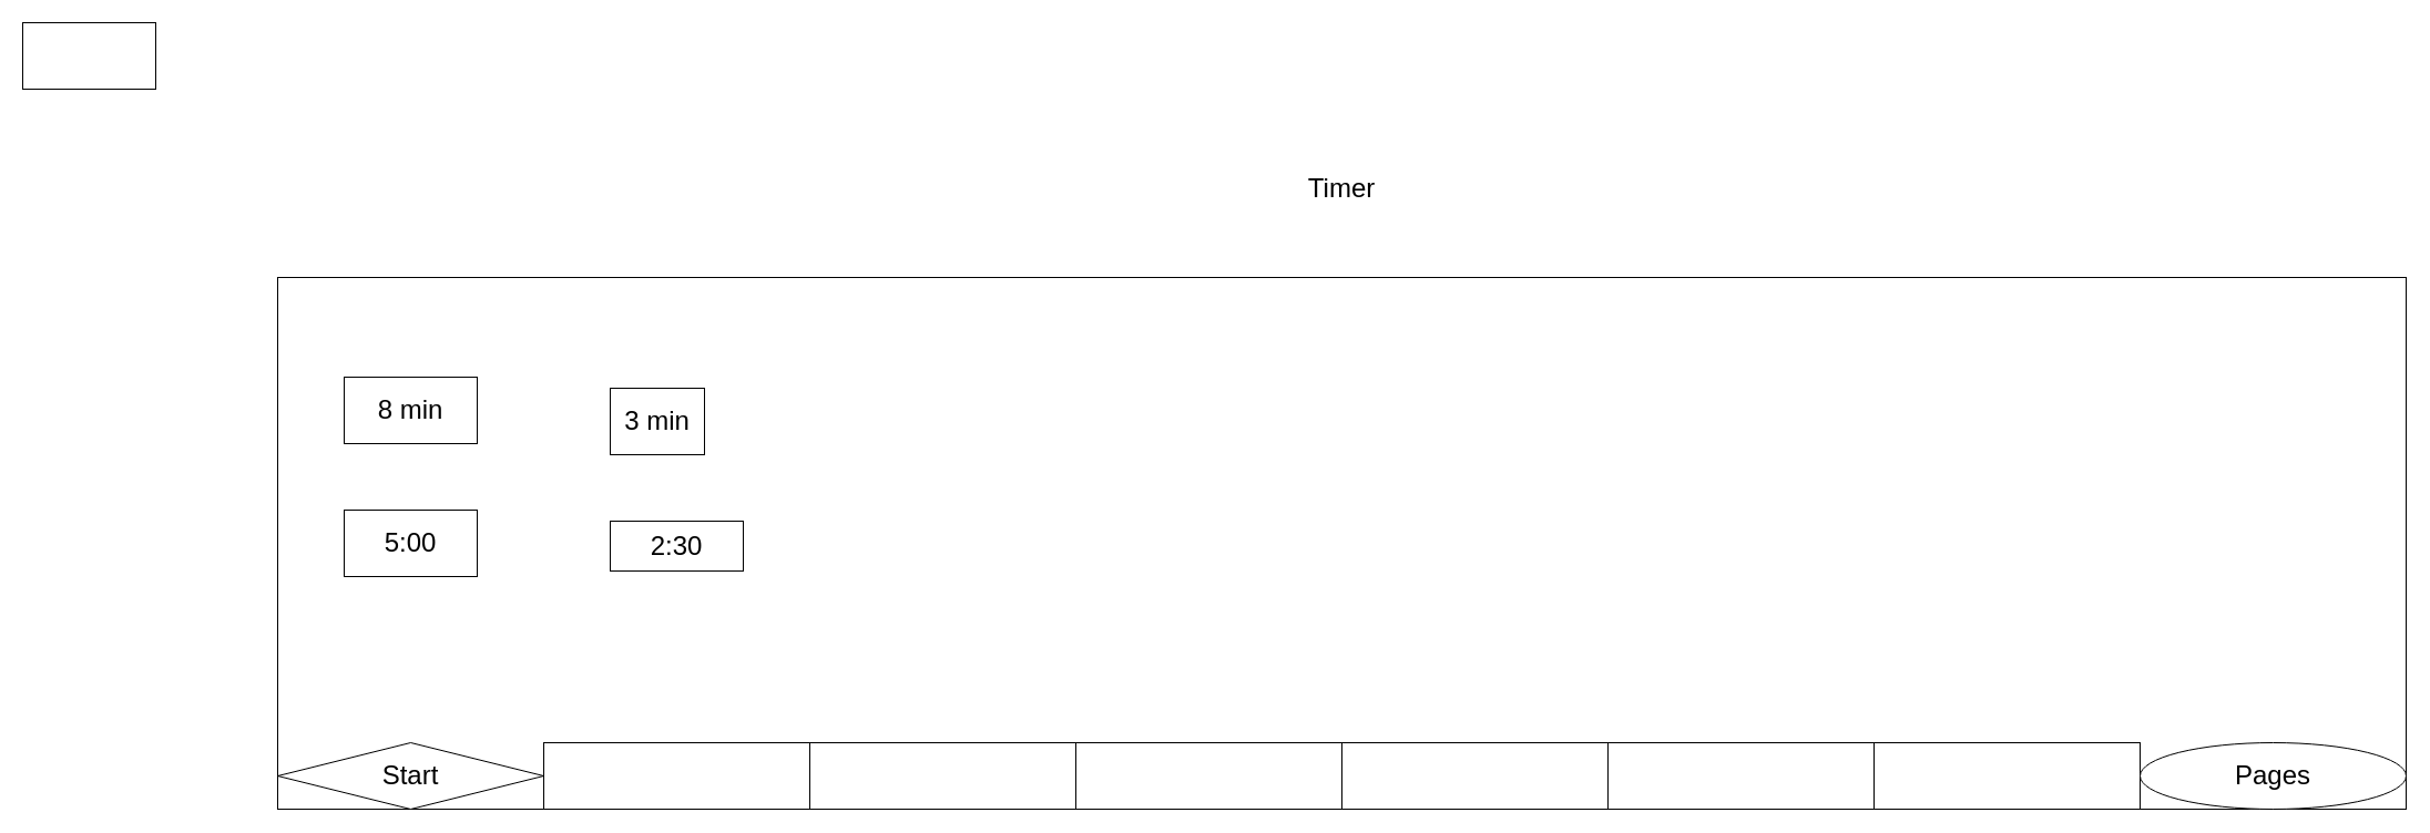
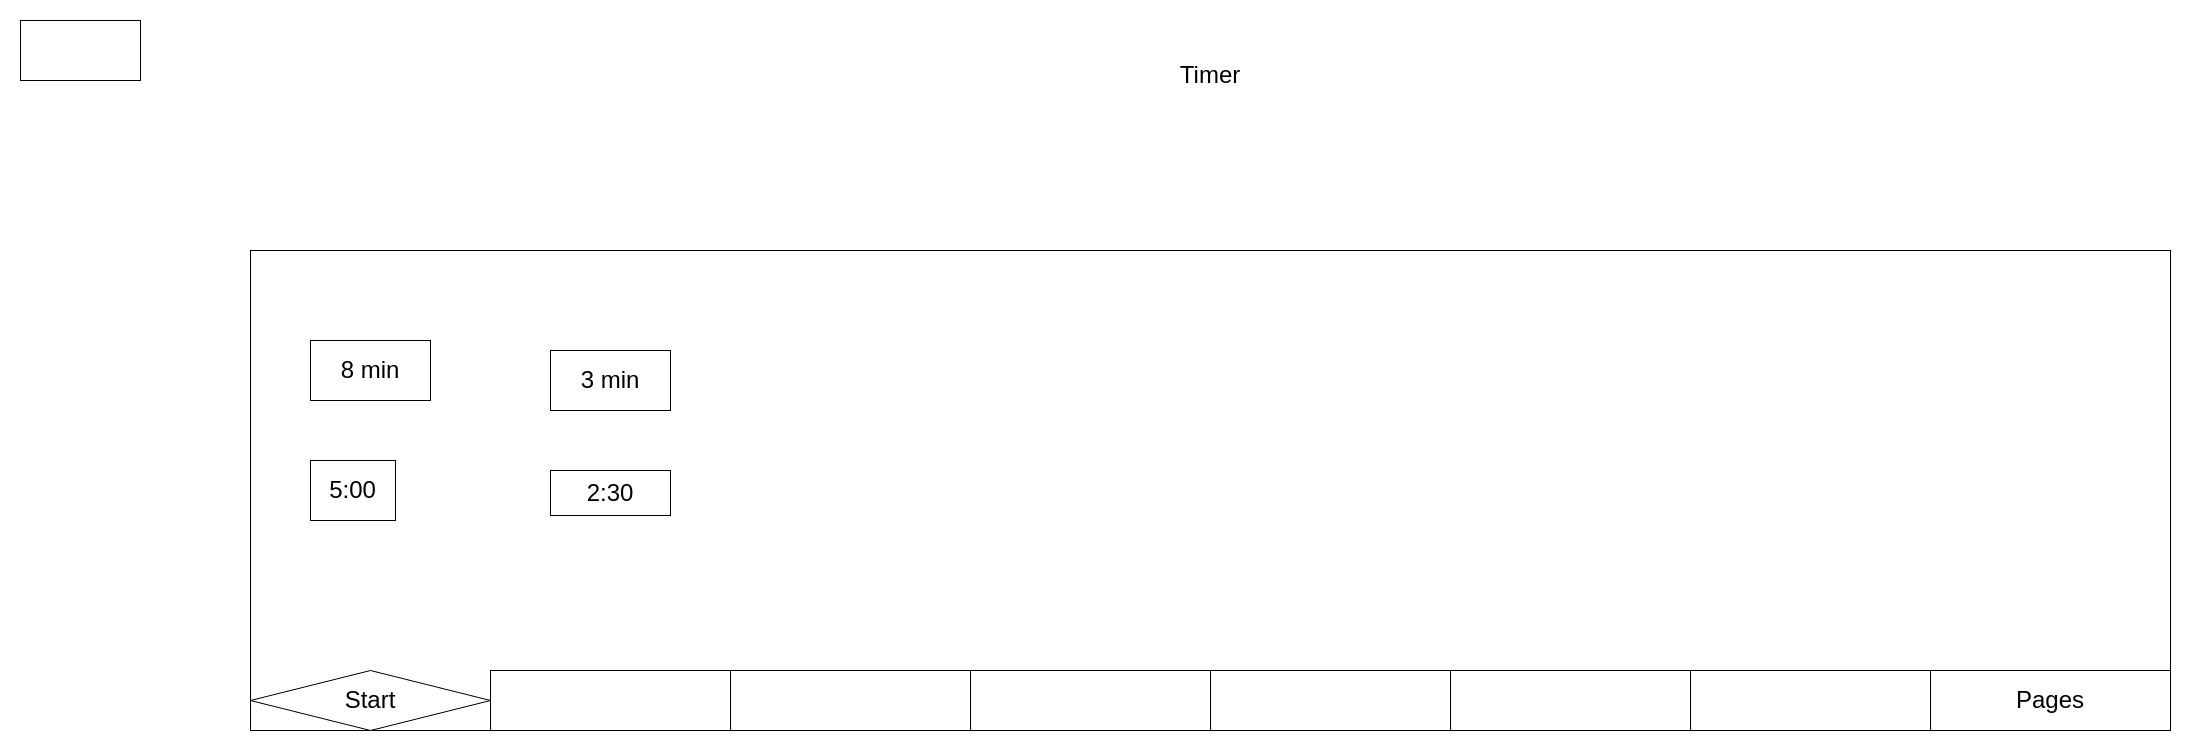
- <mxCell id="11" value="Timer" style="rounded=0;whiteSpace=wrap;html=1;fillColor=none;strokeColor=none;fontSize=24;" vertex="1" parent="1"><mxGeometry x="1090" y="140" width="240" height="60" as="geometry" /></mxCell>
+ <mxCell id="11" value="Timer" style="rounded=0;whiteSpace=wrap;html=1;fillColor=none;strokeColor=none;fontSize=24;" vertex="1" parent="1"><mxGeometry x="1090" y="45" width="240" height="60" as="geometry" /></mxCell>
- <mxCell id="16" value="3 min" style="rounded=0;whiteSpace=wrap;html=1;fontSize=24;" vertex="1" parent="1"><mxGeometry x="550" y="350" width="85" height="60" as="geometry" /></mxCell>
+ <mxCell id="16" value="3 min" style="rounded=0;whiteSpace=wrap;html=1;fontSize=24;" vertex="1" parent="1"><mxGeometry x="550" y="350" width="120" height="60" as="geometry" /></mxCell>
- <mxCell id="13" value="5:00" style="rounded=0;whiteSpace=wrap;html=1;fontSize=24;" vertex="1" parent="1"><mxGeometry x="310" y="460" width="120" height="60" as="geometry" /></mxCell>
+ <mxCell id="13" value="5:00" style="rounded=0;whiteSpace=wrap;html=1;fontSize=24;" vertex="1" parent="1"><mxGeometry x="310" y="460" width="85" height="60" as="geometry" /></mxCell>
- <mxCell id="10" value="&lt;font style=&quot;font-size: 24px;&quot;&gt;Pages&lt;/font&gt;" style="ellipse;whiteSpace=wrap;html=1;fontSize=24;" vertex="1" parent="1"><mxGeometry x="1930" y="670" width="240" height="60" as="geometry" /></mxCell>
+ <mxCell id="10" value="&lt;font style=&quot;font-size: 24px;&quot;&gt;Pages&lt;/font&gt;" style="rounded=0;whiteSpace=wrap;html=1;fontSize=24;" vertex="1" parent="1"><mxGeometry x="1930" y="670" width="240" height="60" as="geometry" /></mxCell>
